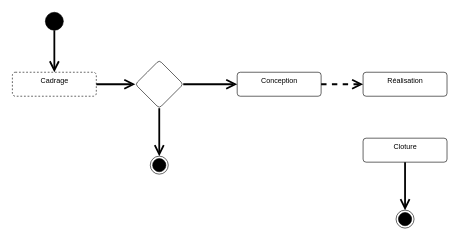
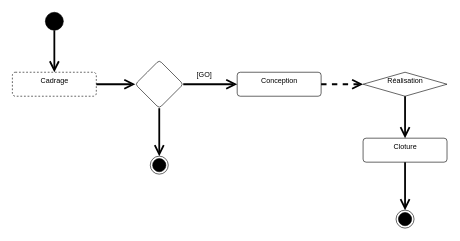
+ <mxCell id="13" value="[GO]" style="text;html=1;align=center;verticalAlign=middle;resizable=0;points=[];autosize=1;strokeColor=none;fillColor=none;" vertex="1" parent="1"><mxGeometry x="315" y="110" width="50" height="30" as="geometry" /></mxCell>
- <mxCell id="5" value="Réalisation" style="html=1;align=center;verticalAlign=top;rounded=1;absoluteArcSize=1;arcSize=10;dashed=0;" parent="1" vertex="1"><mxGeometry x="605" y="120" width="140" height="40" as="geometry" /></mxCell>
+ <mxCell id="5" value="Réalisation" style="rhombus;html=1;align=center;verticalAlign=top;absoluteArcSize=1;arcSize=10;dashed=0;" parent="1" vertex="1"><mxGeometry x="605" y="120" width="140" height="40" as="geometry" /></mxCell>
+ <mxCell id="10" value="trigger[guard]/activity" style="edgeStyle=none;html=1;endArrow=open;endSize=12;strokeWidth=3;verticalAlign=bottom;exitX=0.5;exitY=1;exitDx=0;exitDy=0;fontColor=none;noLabel=1;" parent="1" source="5" target="6" edge="1"><mxGeometry x="-0.5" y="85" width="160" relative="1" as="geometry"><mxPoint x="220" y="60" as="sourcePoint" /><mxPoint x="220" y="140" as="targetPoint" /><mxPoint as="offset" /></mxGeometry></mxCell>
